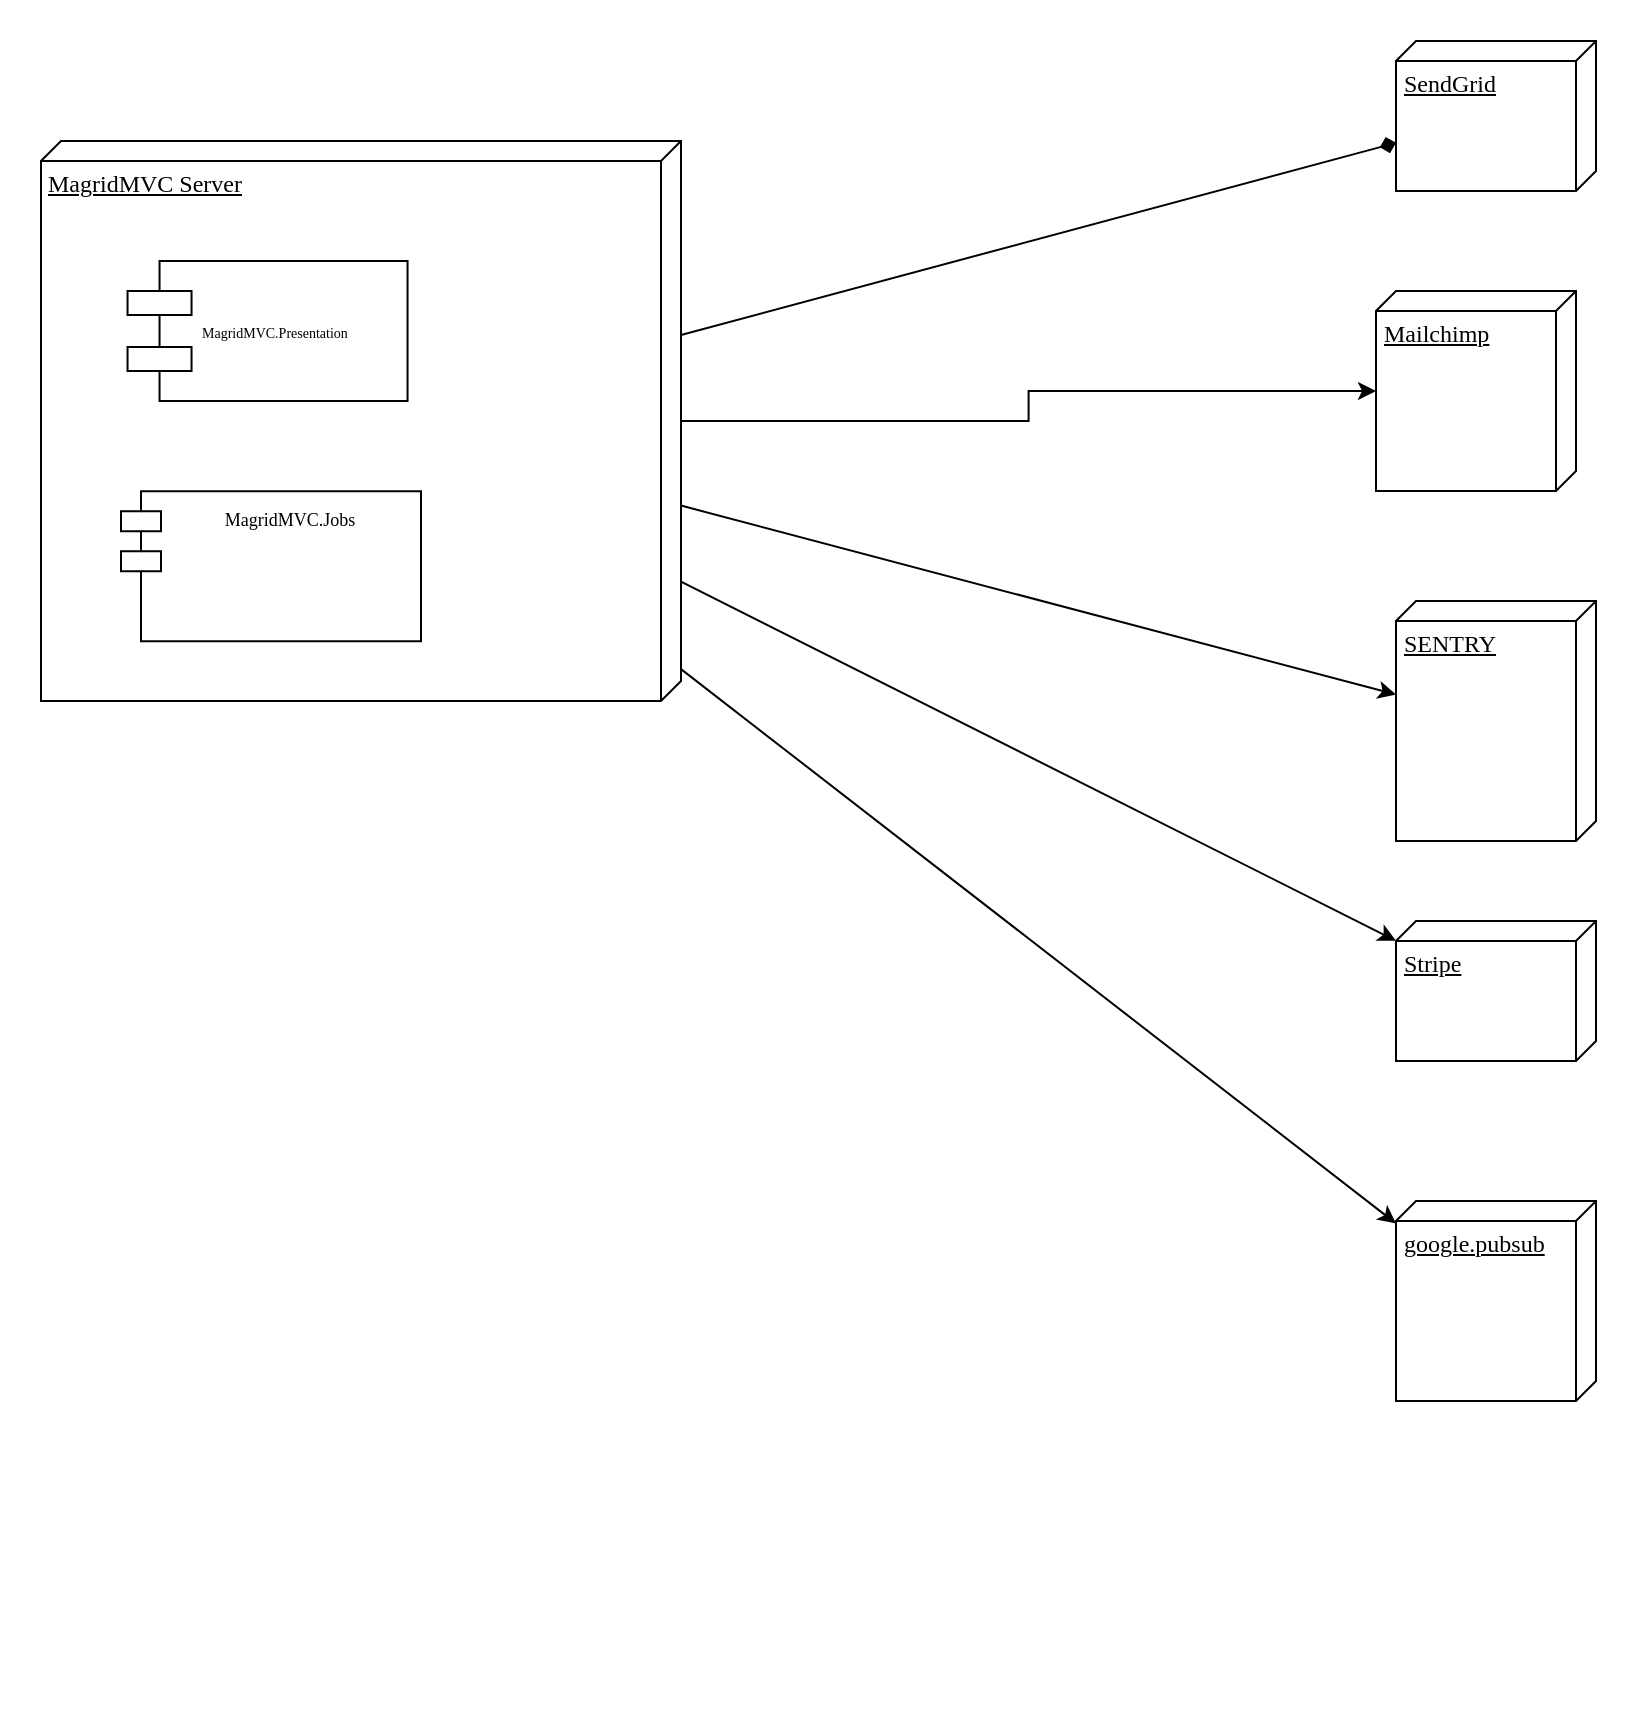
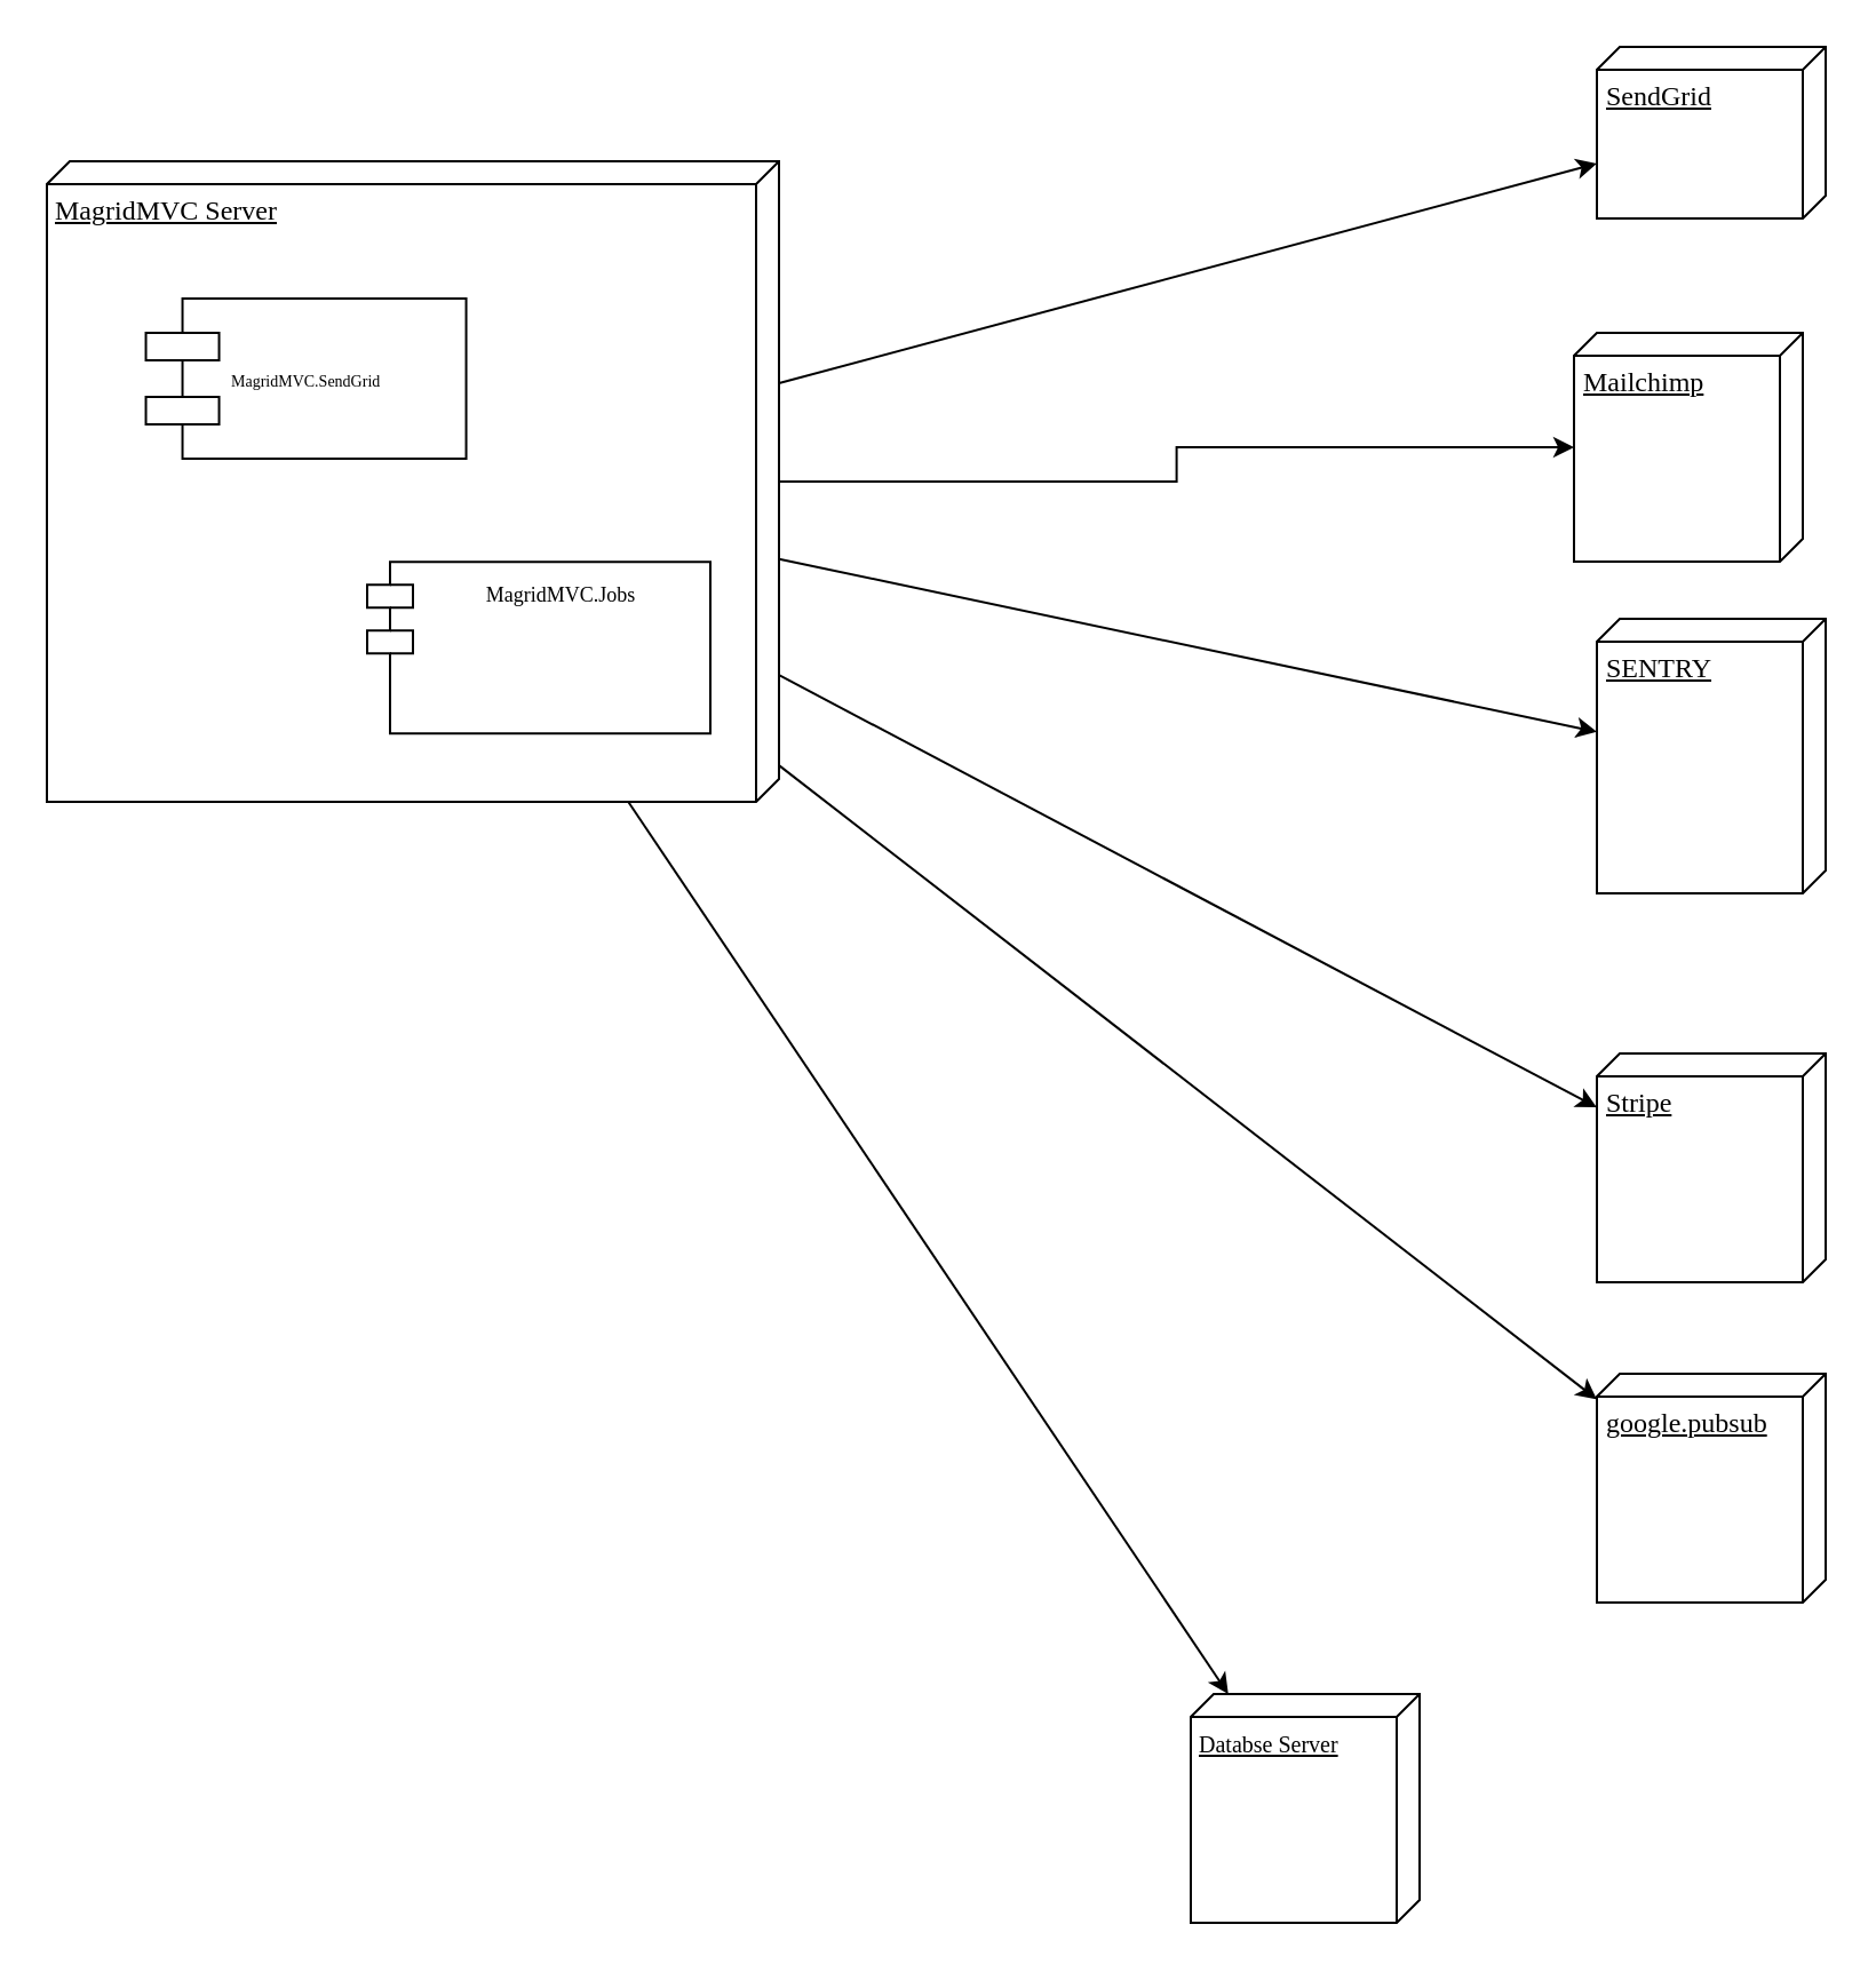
- <mxCell id="14" style="edgeStyle=orthogonalEdgeStyle;rounded=0;orthogonalLoop=1;jettySize=auto;html=1;entryDx=0;entryDy=0;entryPerimeter=0;noEdgeStyle=1;endArrow=diamond;" edge="1" parent="1" source="4" target="6"><mxGeometry relative="1" as="geometry" /></mxCell>
+ <mxCell id="14" style="edgeStyle=orthogonalEdgeStyle;rounded=0;orthogonalLoop=1;jettySize=auto;html=1;entryDx=0;entryDy=0;entryPerimeter=0;noEdgeStyle=1;" edge="1" parent="1" source="4" target="6"><mxGeometry relative="1" as="geometry" /></mxCell>
- <mxCell id="5" value="&lt;font style=&quot;font-size: 7px;&quot;&gt;MagridMVC.Presentation&lt;/font&gt;" style="shape=component;align=left;spacingLeft=36;rounded=0;shadow=0;comic=0;labelBackgroundColor=none;strokeWidth=1;fontFamily=Verdana;fontSize=12;html=1;" parent="1" vertex="1"><mxGeometry x="63.27" y="130" width="140" height="70" as="geometry" /></mxCell>
+ <mxCell id="5" value="&lt;font style=&quot;font-size: 7px;&quot;&gt;MagridMVC.SendGrid&lt;/font&gt;" style="shape=component;align=left;spacingLeft=36;rounded=0;shadow=0;comic=0;labelBackgroundColor=none;strokeWidth=1;fontFamily=Verdana;fontSize=12;html=1;" parent="1" vertex="1"><mxGeometry x="63.27" y="130" width="140" height="70" as="geometry" /></mxCell>
- <mxCell id="12" value="&lt;span style=&quot;font-family: Verdana; text-align: left; text-wrap: nowrap;&quot;&gt;&lt;font style=&quot;font-size: 9px;&quot;&gt;MagridMVC.Jobs&lt;/font&gt;&lt;/span&gt;" style="shape=module;align=left;spacingLeft=20;align=center;verticalAlign=top;whiteSpace=wrap;html=1;" vertex="1" parent="1"><mxGeometry x="60" y="245.08" width="150" height="75" as="geometry" /></mxCell>
+ <mxCell id="12" value="&lt;span style=&quot;font-family: Verdana; text-align: left; text-wrap: nowrap;&quot;&gt;&lt;font style=&quot;font-size: 9px;&quot;&gt;MagridMVC.Jobs&lt;/font&gt;&lt;/span&gt;" style="shape=module;align=left;spacingLeft=20;align=center;verticalAlign=top;whiteSpace=wrap;html=1;" vertex="1" parent="1"><mxGeometry x="160" y="245.08" width="150" height="75" as="geometry" /></mxCell>
- <mxCell id="8" value="&lt;div&gt;SENTRY&lt;/div&gt;" style="verticalAlign=top;align=left;spacingTop=8;spacingLeft=2;spacingRight=12;shape=cube;size=10;direction=south;fontStyle=4;html=1;rounded=0;shadow=0;comic=0;labelBackgroundColor=none;strokeWidth=1;fontFamily=Verdana;fontSize=12" vertex="1" parent="1"><mxGeometry x="697.5" y="300" width="100" height="120" as="geometry" /></mxCell>
+ <mxCell id="8" value="&lt;div&gt;SENTRY&lt;/div&gt;" style="verticalAlign=top;align=left;spacingTop=8;spacingLeft=2;spacingRight=12;shape=cube;size=10;direction=south;fontStyle=4;html=1;rounded=0;shadow=0;comic=0;labelBackgroundColor=none;strokeWidth=1;fontFamily=Verdana;fontSize=12" vertex="1" parent="1"><mxGeometry x="697.5" y="270" width="100" height="120" as="geometry" /></mxCell>
- <mxCell id="9" value="&lt;div&gt;Stripe&lt;/div&gt;" style="verticalAlign=top;align=left;spacingTop=8;spacingLeft=2;spacingRight=12;shape=cube;size=10;direction=south;fontStyle=4;html=1;rounded=0;shadow=0;comic=0;labelBackgroundColor=none;strokeWidth=1;fontFamily=Verdana;fontSize=12" vertex="1" parent="1"><mxGeometry x="697.5" y="460" width="100" height="70" as="geometry" /></mxCell>
+ <mxCell id="9" value="&lt;div&gt;Stripe&lt;/div&gt;" style="verticalAlign=top;align=left;spacingTop=8;spacingLeft=2;spacingRight=12;shape=cube;size=10;direction=south;fontStyle=4;html=1;rounded=0;shadow=0;comic=0;labelBackgroundColor=none;strokeWidth=1;fontFamily=Verdana;fontSize=12" vertex="1" parent="1"><mxGeometry x="697.5" y="460" width="100" height="100" as="geometry" /></mxCell>
+ <mxCell id="2" style="edgeStyle=orthogonalEdgeStyle;rounded=0;orthogonalLoop=1;jettySize=auto;html=1;entryDx=55;entryDy=100;entryPerimeter=0;noEdgeStyle=1;" edge="1" parent="1" source="4" target="11"><mxGeometry relative="1" as="geometry" /></mxCell>
+ <mxCell id="11" value="&lt;div&gt;&lt;font style=&quot;font-size: 10px;&quot;&gt;Databse Server&lt;/font&gt;&lt;/div&gt;" style="verticalAlign=top;align=left;spacingTop=8;spacingLeft=2;spacingRight=12;shape=cube;size=10;direction=south;fontStyle=4;html=1;rounded=0;shadow=0;comic=0;labelBackgroundColor=none;strokeWidth=1;fontFamily=Verdana;fontSize=12" vertex="1" parent="1"><mxGeometry x="520" y="740" width="100" height="100" as="geometry" /></mxCell>
